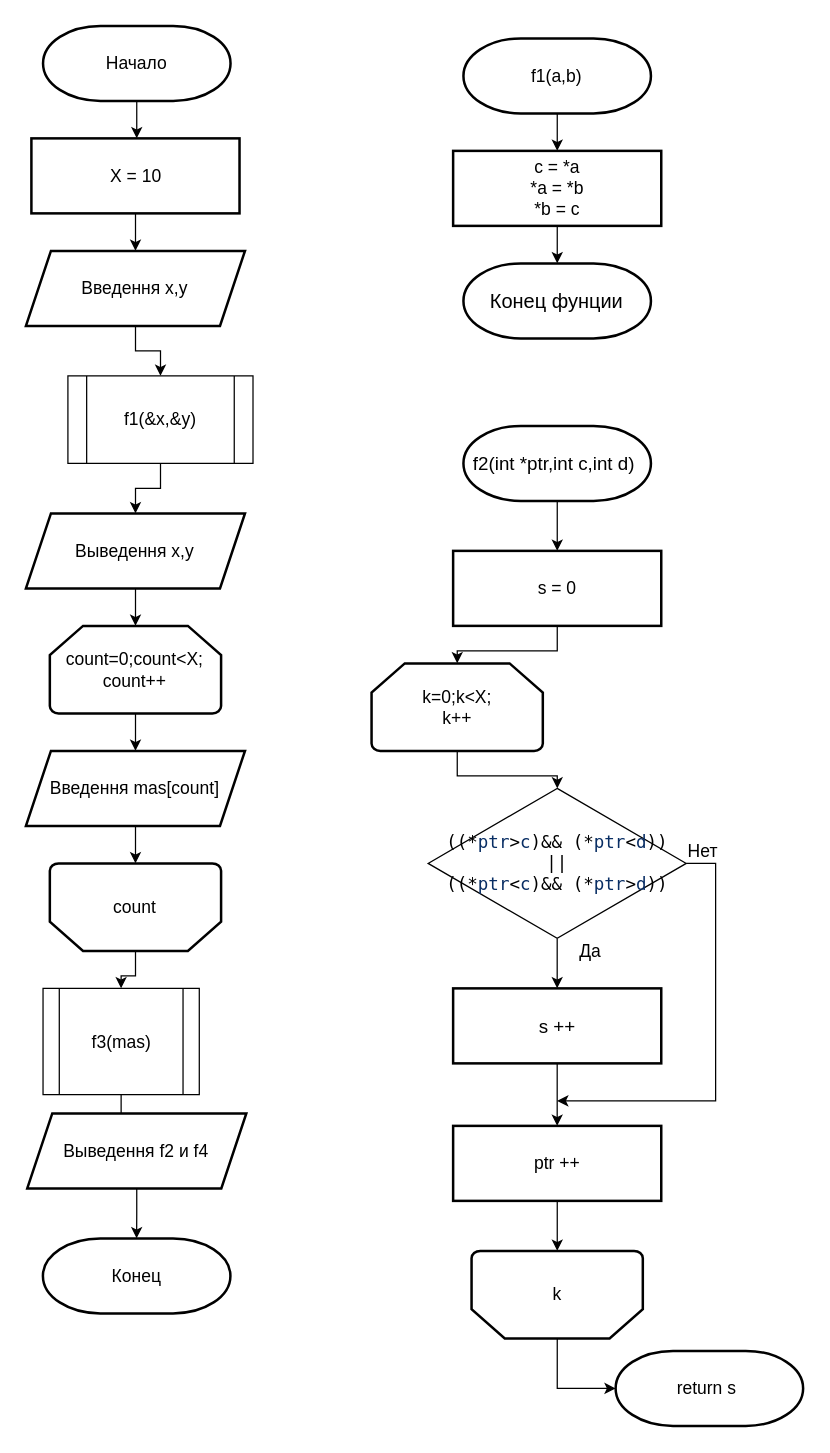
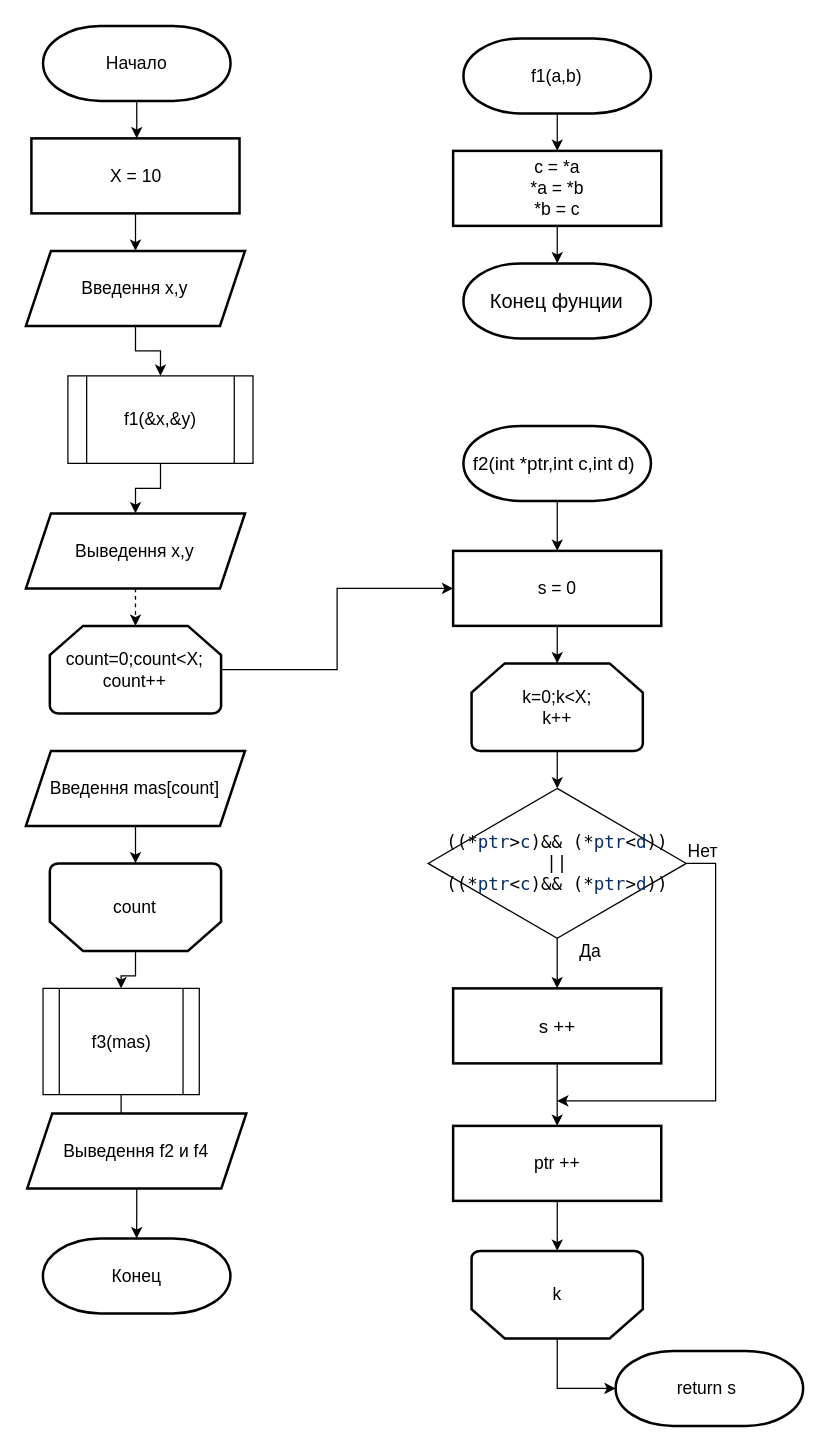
- <mxCell id="8" value="" style="edgeStyle=orthogonalEdgeStyle;rounded=0;orthogonalLoop=1;jettySize=auto;html=1;" edge="1" parent="1" source="9" target="13"><mxGeometry relative="1" as="geometry" /></mxCell>
+ <mxCell id="8" value="" style="edgeStyle=orthogonalEdgeStyle;rounded=0;orthogonalLoop=1;jettySize=auto;html=1;dashed=1;" edge="1" parent="1" source="9" target="13"><mxGeometry relative="1" as="geometry" /></mxCell>
- <mxCell id="33" value="&lt;font style=&quot;font-size: 14px&quot;&gt;k=0;k&amp;lt;X;&lt;br&gt;k++&lt;/font&gt;" style="strokeWidth=2;html=1;shape=mxgraph.flowchart.loop_limit;whiteSpace=wrap;" vertex="1" parent="1"><mxGeometry x="296.75" y="530" width="137" height="70" as="geometry" /></mxCell>
+ <mxCell id="33" value="&lt;font style=&quot;font-size: 14px&quot;&gt;k=0;k&amp;lt;X;&lt;br&gt;k++&lt;/font&gt;" style="strokeWidth=2;html=1;shape=mxgraph.flowchart.loop_limit;whiteSpace=wrap;" vertex="1" parent="1"><mxGeometry x="376.75" y="530" width="137" height="70" as="geometry" /></mxCell>
- <mxCell id="12" value="" style="edgeStyle=orthogonalEdgeStyle;rounded=0;orthogonalLoop=1;jettySize=auto;html=1;" edge="1" parent="1" source="13" target="15"><mxGeometry relative="1" as="geometry" /></mxCell>
+ <mxCell id="12" value="" style="edgeStyle=orthogonalEdgeStyle;rounded=0;orthogonalLoop=1;jettySize=auto;html=1;" edge="1" parent="1" source="13" target="31"><mxGeometry relative="1" as="geometry" /></mxCell>
